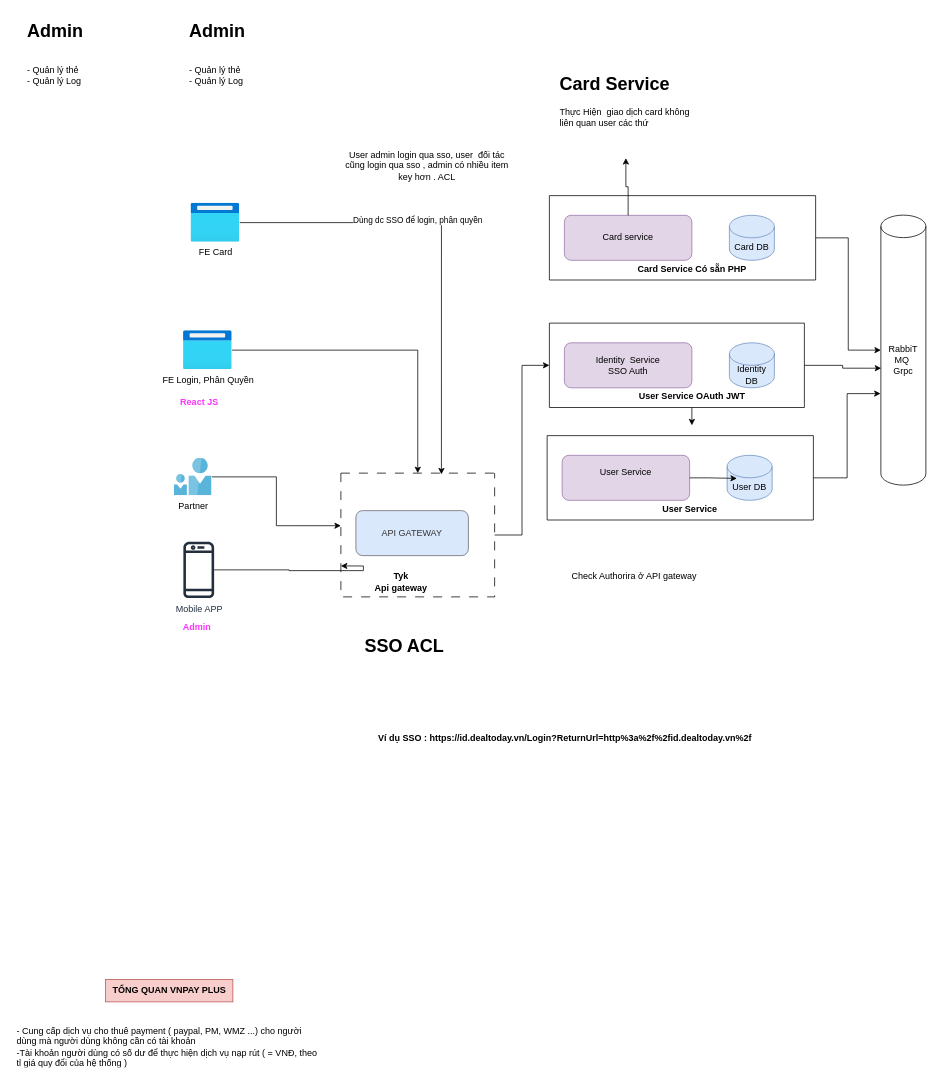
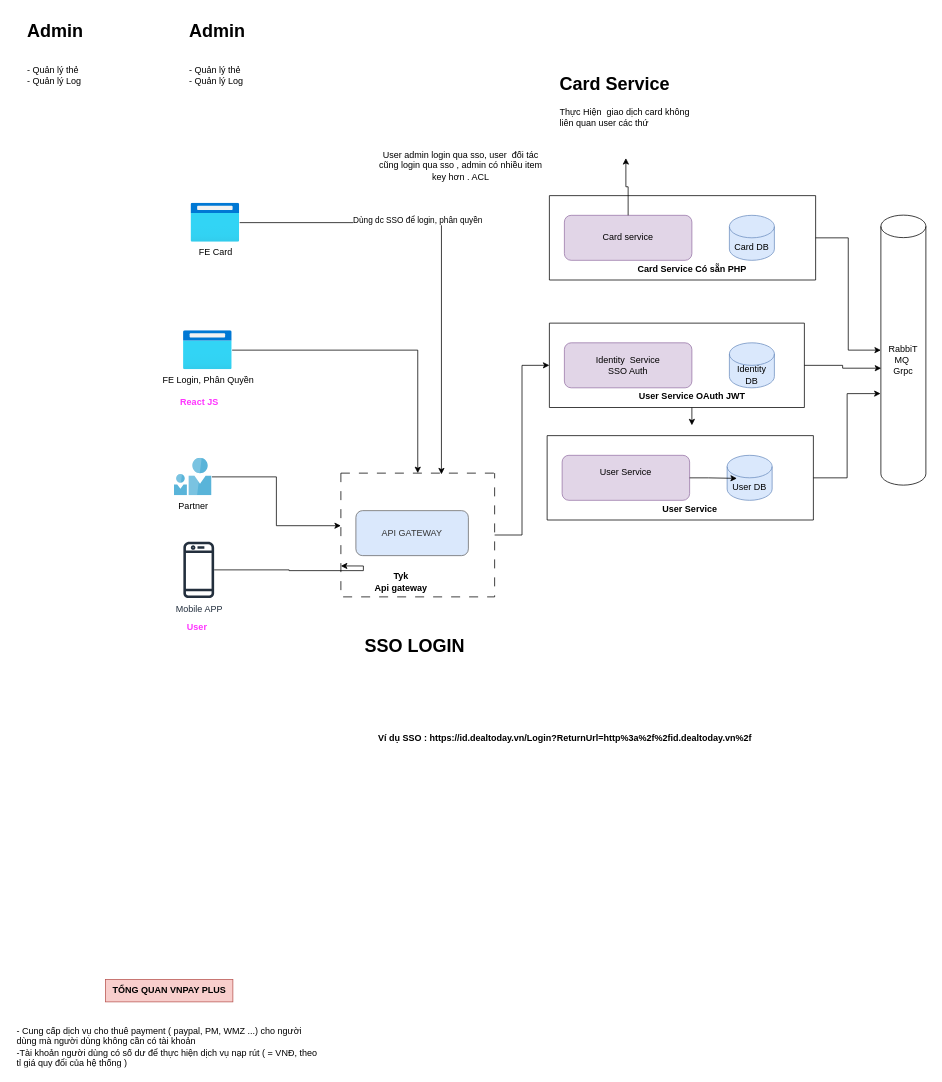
- <mxCell id="36" value="User admin login qua sso, user&amp;nbsp; đối tác cũng login qua sso , admin có nhiều item key hơn . ACL" style="text;html=1;align=center;verticalAlign=middle;whiteSpace=wrap;rounded=0;" vertex="1" parent="1"><mxGeometry x="454" y="190" width="230" height="60" as="geometry" /></mxCell>
+ <mxCell id="36" value="User admin login qua sso, user&amp;nbsp; đối tác cũng login qua sso , admin có nhiều item key hơn . ACL" style="text;html=1;align=center;verticalAlign=middle;whiteSpace=wrap;rounded=0;" vertex="1" parent="1"><mxGeometry x="499" y="190" width="230" height="60" as="geometry" /></mxCell>
- <mxCell id="37" value="Check Authorira ở API gateway&amp;nbsp;" style="text;html=1;align=center;verticalAlign=middle;whiteSpace=wrap;rounded=0;" vertex="1" parent="1"><mxGeometry x="732" y="738" width="230" height="60" as="geometry" /></mxCell>
- <mxCell id="25" value="Admin" style="text;html=1;align=center;verticalAlign=middle;resizable=0;points=[];autosize=1;strokeColor=none;fillColor=none;fontStyle=1;fontColor=#FF33FF;" parent="1" vertex="1"><mxGeometry x="237" y="820" width="50" height="30" as="geometry" /></mxCell>
+ <mxCell id="25" value="User" style="text;html=1;align=center;verticalAlign=middle;resizable=0;points=[];autosize=1;strokeColor=none;fillColor=none;fontStyle=1;fontColor=#FF33FF;" parent="1" vertex="1"><mxGeometry x="237" y="820" width="50" height="30" as="geometry" /></mxCell>
- <mxCell id="26" value="&lt;h1 style=&quot;margin-top: 0px;&quot;&gt;SSO ACL&lt;/h1&gt;" style="text;html=1;whiteSpace=wrap;overflow=hidden;rounded=0;" vertex="1" parent="1"><mxGeometry x="484" y="840" width="300" height="120" as="geometry" /></mxCell>
+ <mxCell id="26" value="&lt;h1 style=&quot;margin-top: 0px;&quot;&gt;SSO LOGIN&lt;/h1&gt;" style="text;html=1;whiteSpace=wrap;overflow=hidden;rounded=0;" vertex="1" parent="1"><mxGeometry x="484" y="840" width="300" height="120" as="geometry" /></mxCell>
